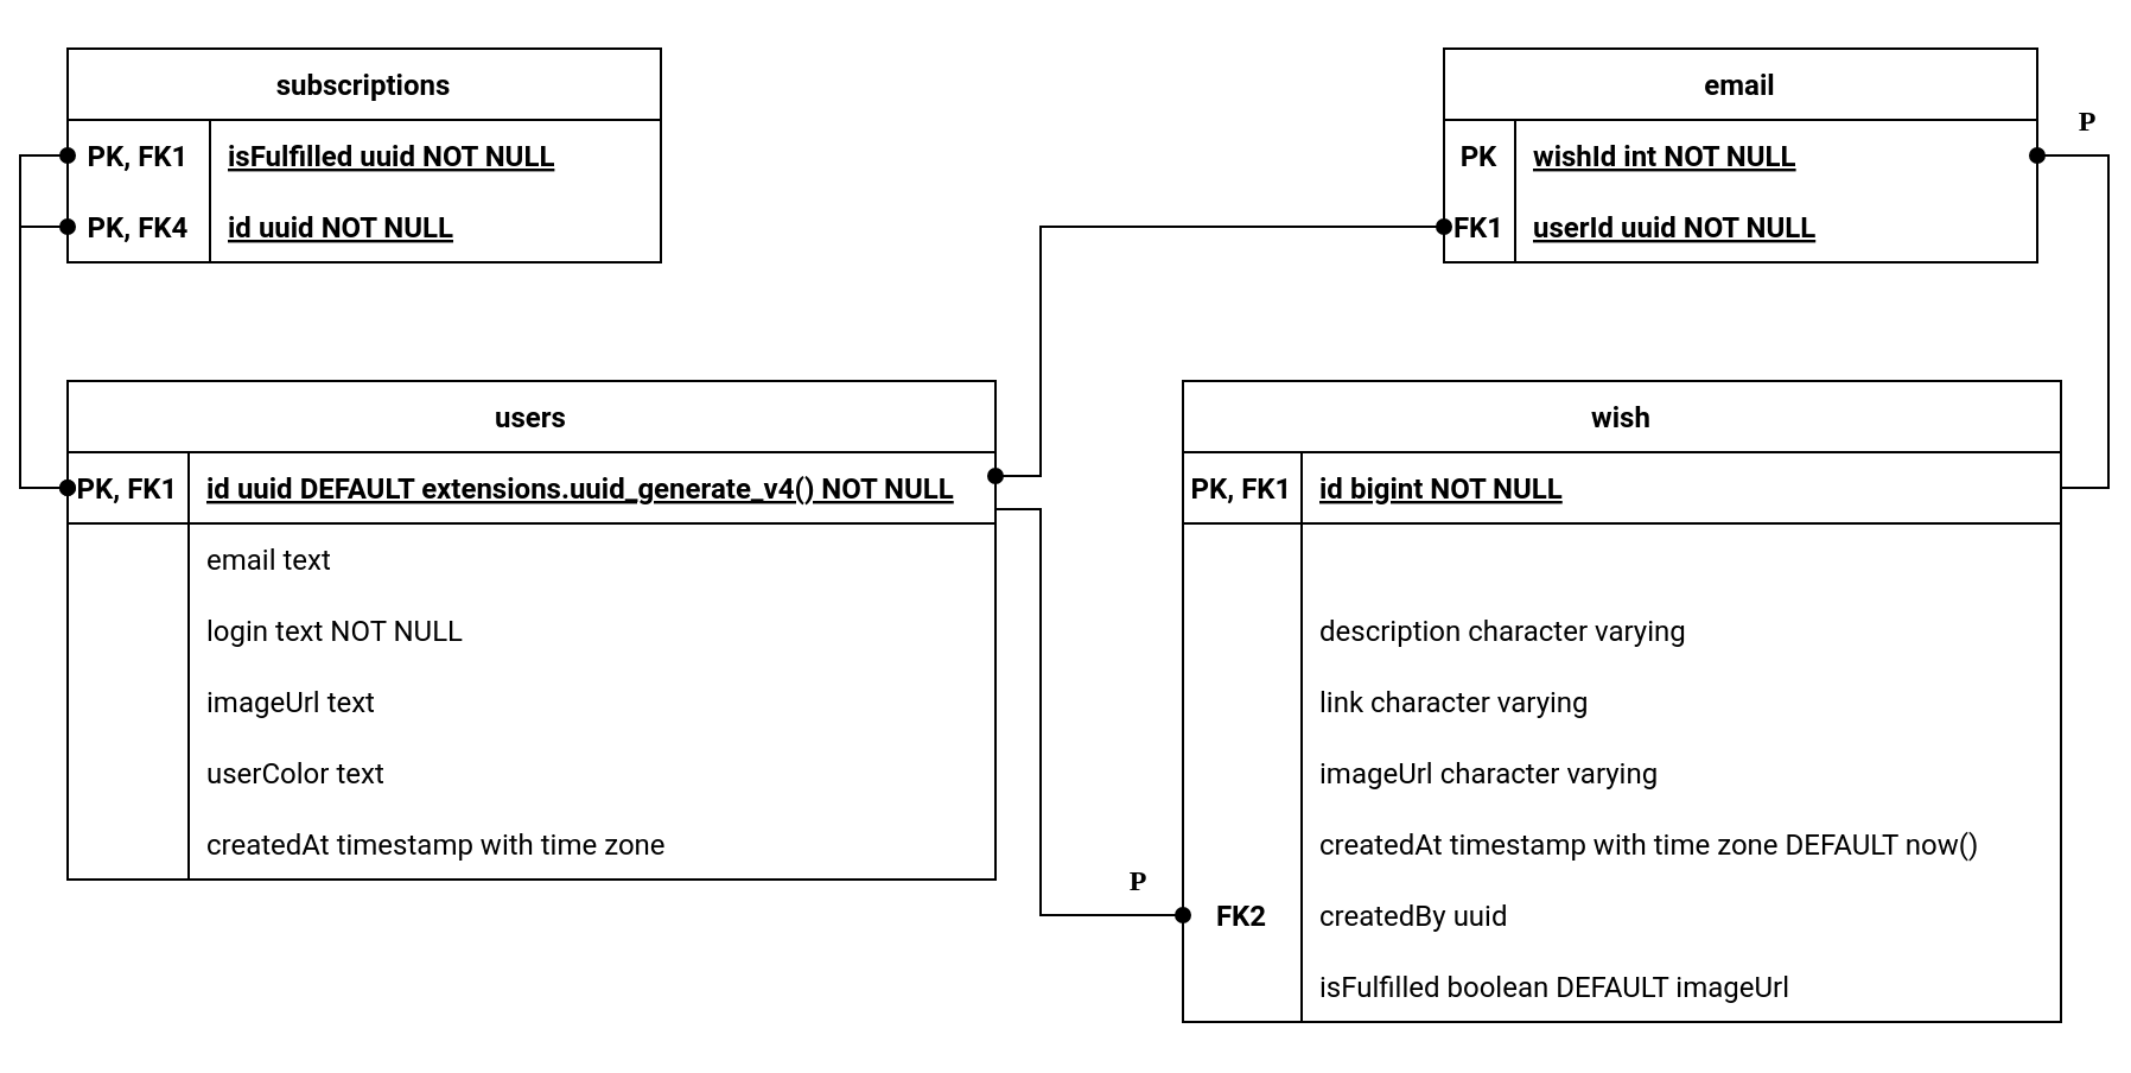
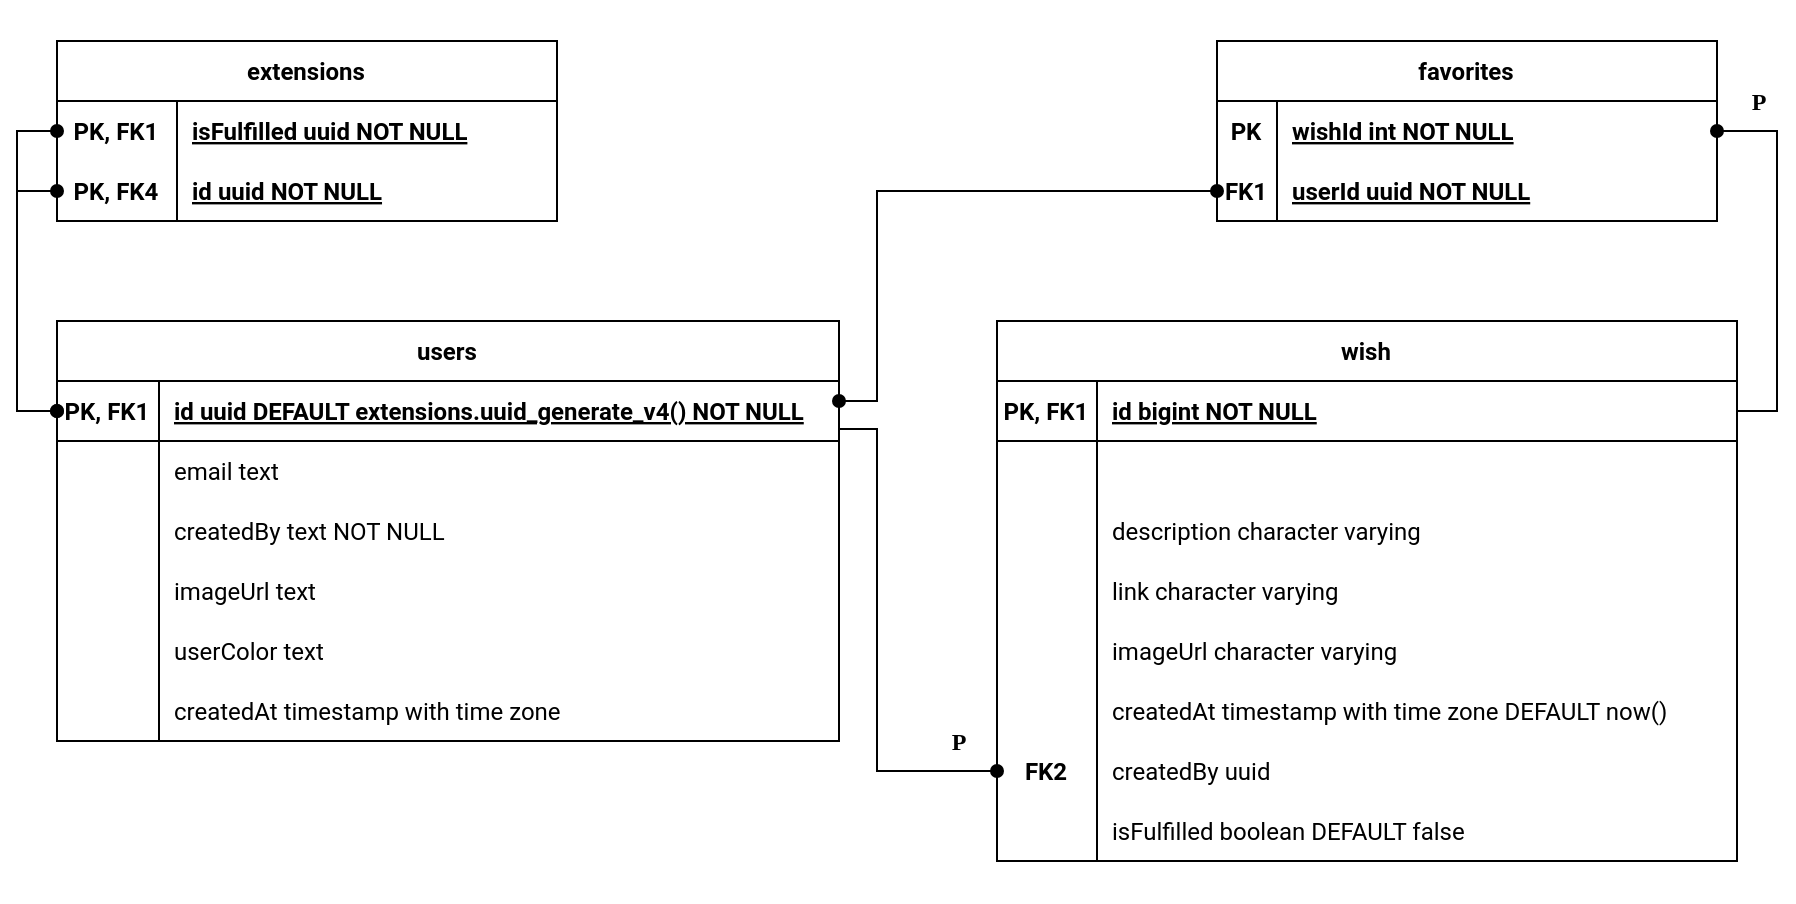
- <mxCell id="2" value="subscriptions" style="shape=table;startSize=30;container=1;collapsible=1;childLayout=tableLayout;fixedRows=1;rowLines=0;fontStyle=1;align=center;resizeLast=1;fontFamily=Roboto;fontSource=https%3A%2F%2Ffonts.googleapis.com%2Fcss%3Ffamily%3DRoboto;" parent="1" vertex="1"><mxGeometry x="20" y="20" width="250" height="90" as="geometry" /></mxCell>
+ <mxCell id="2" value="extensions" style="shape=table;startSize=30;container=1;collapsible=1;childLayout=tableLayout;fixedRows=1;rowLines=0;fontStyle=1;align=center;resizeLast=1;fontFamily=Roboto;fontSource=https%3A%2F%2Ffonts.googleapis.com%2Fcss%3Ffamily%3DRoboto;" parent="1" vertex="1"><mxGeometry x="20" y="20" width="250" height="90" as="geometry" /></mxCell>
- <mxCell id="28" value="email" style="shape=table;startSize=30;container=1;collapsible=1;childLayout=tableLayout;fixedRows=1;rowLines=0;fontStyle=1;align=center;resizeLast=1;fontFamily=Roboto;fontSource=https%3A%2F%2Ffonts.googleapis.com%2Fcss%3Ffamily%3DRoboto;" parent="1" vertex="1"><mxGeometry x="600" y="20" width="250" height="90" as="geometry" /></mxCell>
+ <mxCell id="28" value="favorites" style="shape=table;startSize=30;container=1;collapsible=1;childLayout=tableLayout;fixedRows=1;rowLines=0;fontStyle=1;align=center;resizeLast=1;fontFamily=Roboto;fontSource=https%3A%2F%2Ffonts.googleapis.com%2Fcss%3Ffamily%3DRoboto;" parent="1" vertex="1"><mxGeometry x="600" y="20" width="250" height="90" as="geometry" /></mxCell>
- <mxCell id="18" value="login text NOT NULL" style="shape=partialRectangle;overflow=hidden;connectable=0;fillColor=none;top=0;left=0;bottom=0;right=0;align=left;spacingLeft=6;fontFamily=Roboto;fontSource=https%3A%2F%2Ffonts.googleapis.com%2Fcss%3Ffamily%3DRoboto;" parent="16" vertex="1"><mxGeometry x="51" width="340" height="30" as="geometry"><mxRectangle width="340" height="30" as="alternateBounds" /></mxGeometry></mxCell>
+ <mxCell id="18" value="createdBy text NOT NULL" style="shape=partialRectangle;overflow=hidden;connectable=0;fillColor=none;top=0;left=0;bottom=0;right=0;align=left;spacingLeft=6;fontFamily=Roboto;fontSource=https%3A%2F%2Ffonts.googleapis.com%2Fcss%3Ffamily%3DRoboto;" parent="16" vertex="1"><mxGeometry x="51" width="340" height="30" as="geometry"><mxRectangle width="340" height="30" as="alternateBounds" /></mxGeometry></mxCell>
- <mxCell id="58" value="isFulfilled boolean DEFAULT imageUrl" style="shape=partialRectangle;overflow=hidden;connectable=0;fillColor=none;top=0;left=0;bottom=0;right=0;align=left;spacingLeft=6;fontFamily=Roboto;fontSource=https%3A%2F%2Ffonts.googleapis.com%2Fcss%3Ffamily%3DRoboto;" vertex="1" parent="56"><mxGeometry x="50" width="320" height="30" as="geometry"><mxRectangle width="320" height="30" as="alternateBounds" /></mxGeometry></mxCell>
+ <mxCell id="58" value="isFulfilled boolean DEFAULT false" style="shape=partialRectangle;overflow=hidden;connectable=0;fillColor=none;top=0;left=0;bottom=0;right=0;align=left;spacingLeft=6;fontFamily=Roboto;fontSource=https%3A%2F%2Ffonts.googleapis.com%2Fcss%3Ffamily%3DRoboto;" vertex="1" parent="56"><mxGeometry x="50" width="320" height="30" as="geometry"><mxRectangle width="320" height="30" as="alternateBounds" /></mxGeometry></mxCell>
